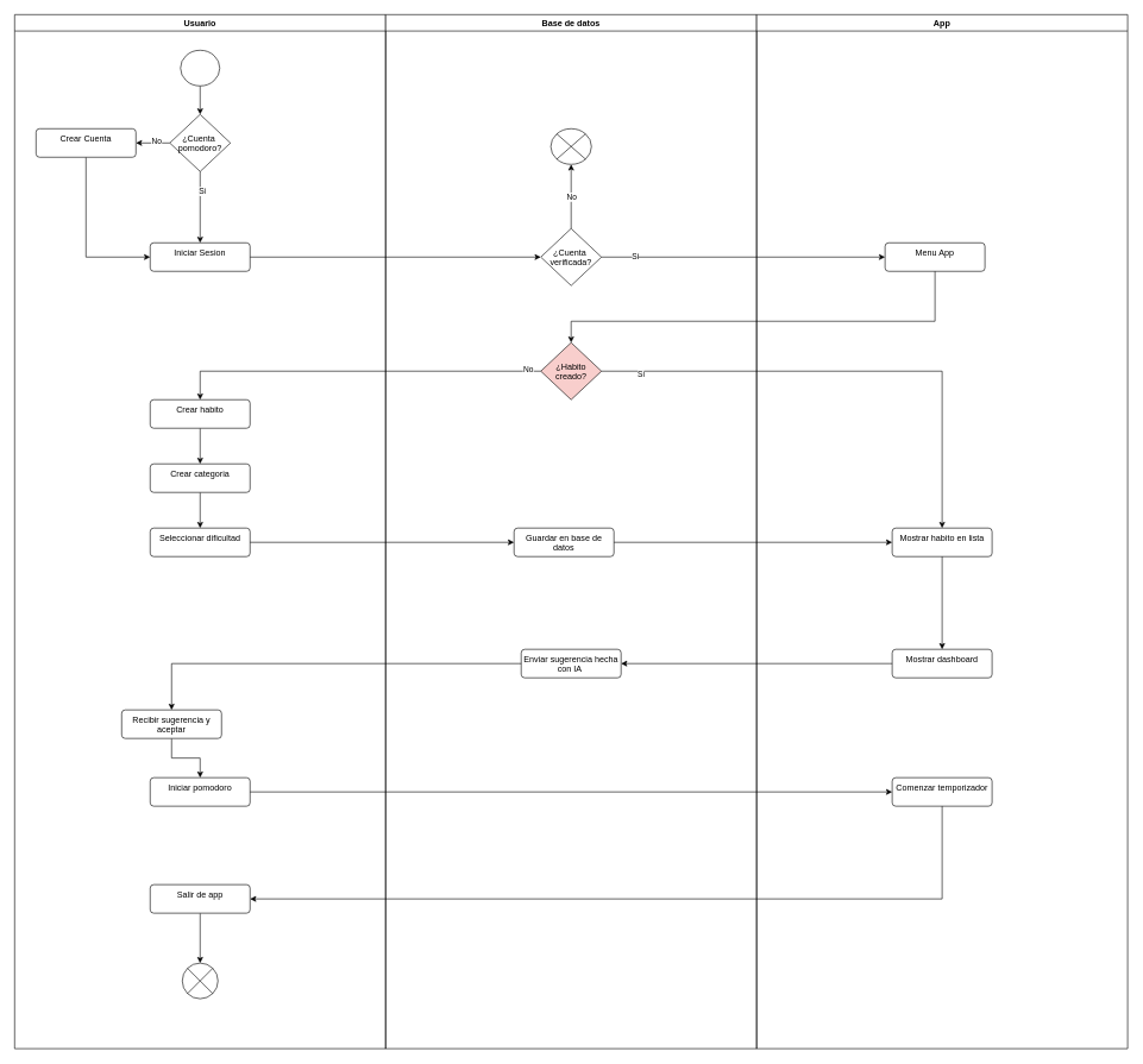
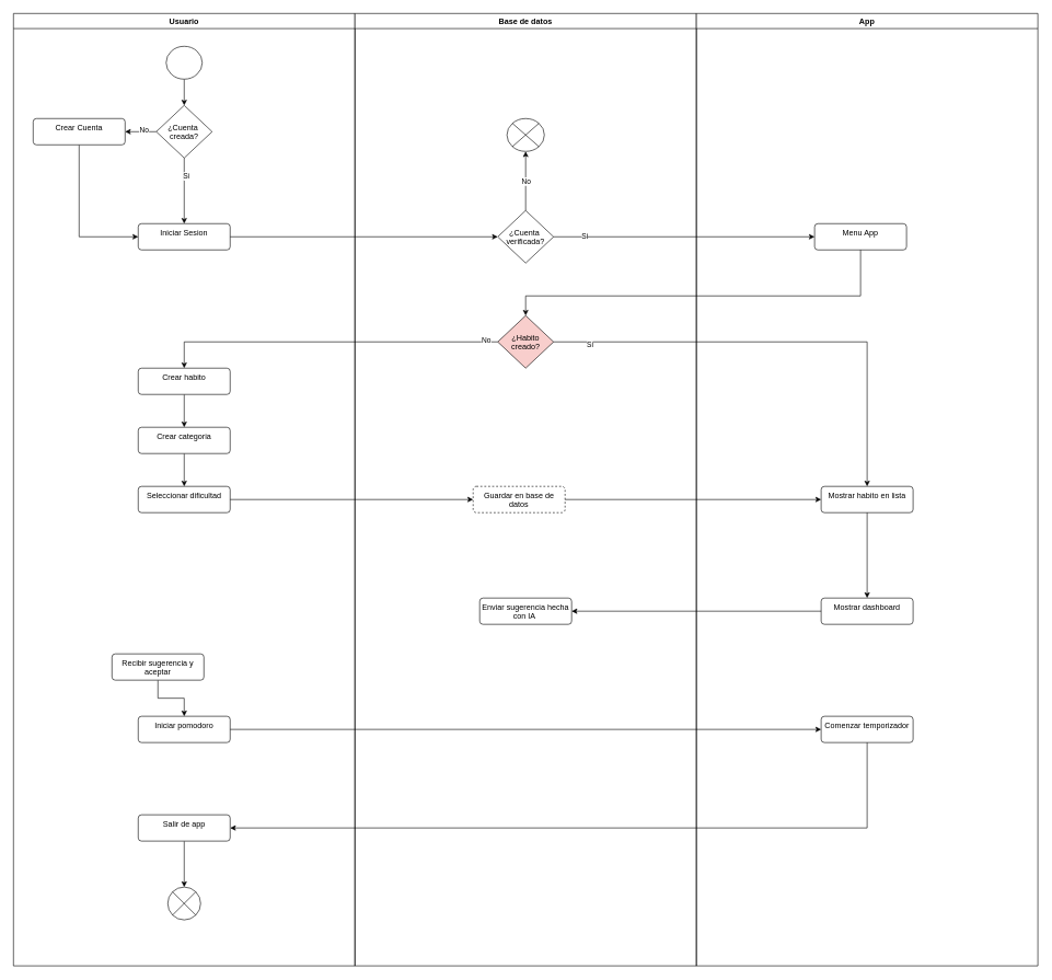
- <mxCell id="21" value="¿Cuenta &#10;pomodoro?" style="rhombus;" vertex="1" parent="2"><mxGeometry x="217.5" y="140" width="85" height="80" as="geometry" /></mxCell>
+ <mxCell id="21" value="¿Cuenta &#10;creada?" style="rhombus;" vertex="1" parent="2"><mxGeometry x="217.5" y="140" width="85" height="80" as="geometry" /></mxCell>
- <mxCell id="30" value="Guardar en base de datos" style="html=1;align=center;verticalAlign=top;rounded=1;absoluteArcSize=1;arcSize=10;dashed=0;whiteSpace=wrap;" vertex="1" parent="24"><mxGeometry x="180" y="720" width="140" height="40" as="geometry" /></mxCell>
+ <mxCell id="30" value="Guardar en base de datos" style="html=1;align=center;verticalAlign=top;rounded=1;absoluteArcSize=1;arcSize=10;dashed=1;whiteSpace=wrap;" vertex="1" parent="24"><mxGeometry x="180" y="720" width="140" height="40" as="geometry" /></mxCell>
- <mxCell id="49" style="edgeStyle=orthogonalEdgeStyle;rounded=0;orthogonalLoop=1;jettySize=auto;html=1;entryX=0.5;entryY=0;entryDx=0;entryDy=0;" edge="1" parent="1" source="31" target="12"><mxGeometry relative="1" as="geometry" /></mxCell>
